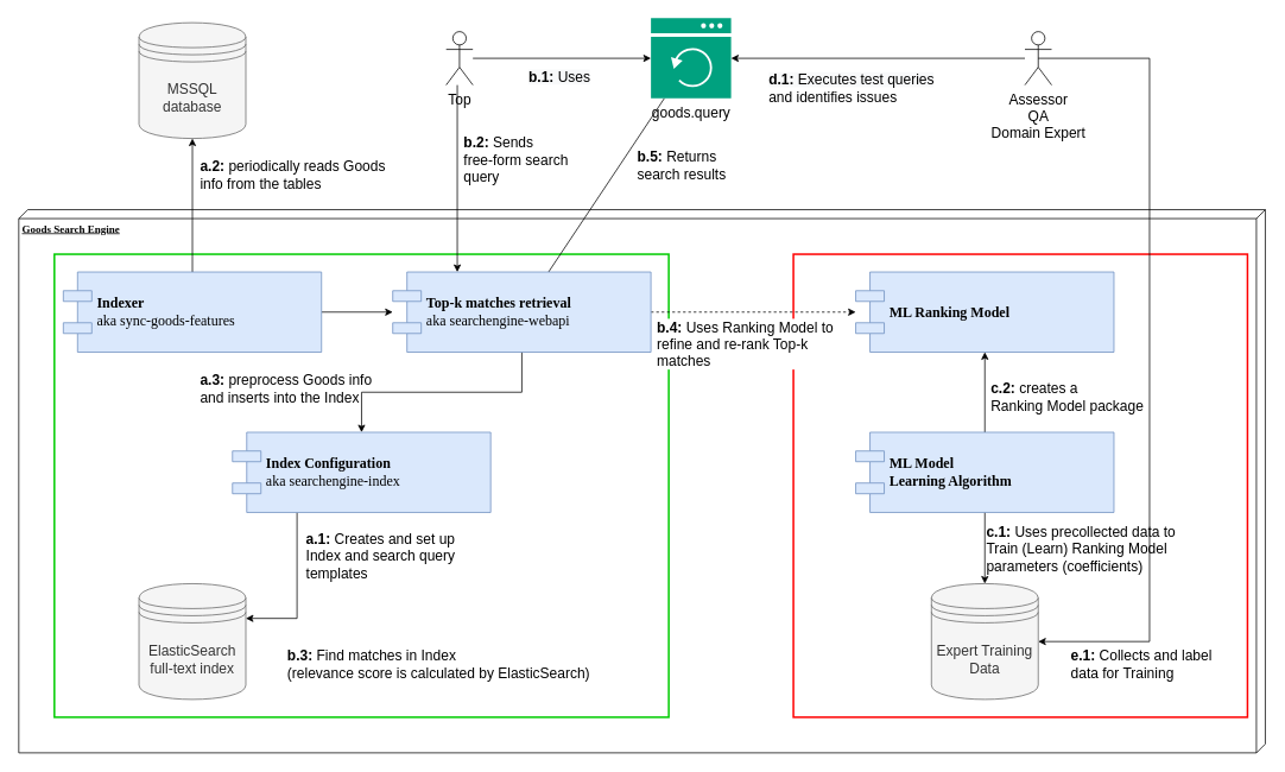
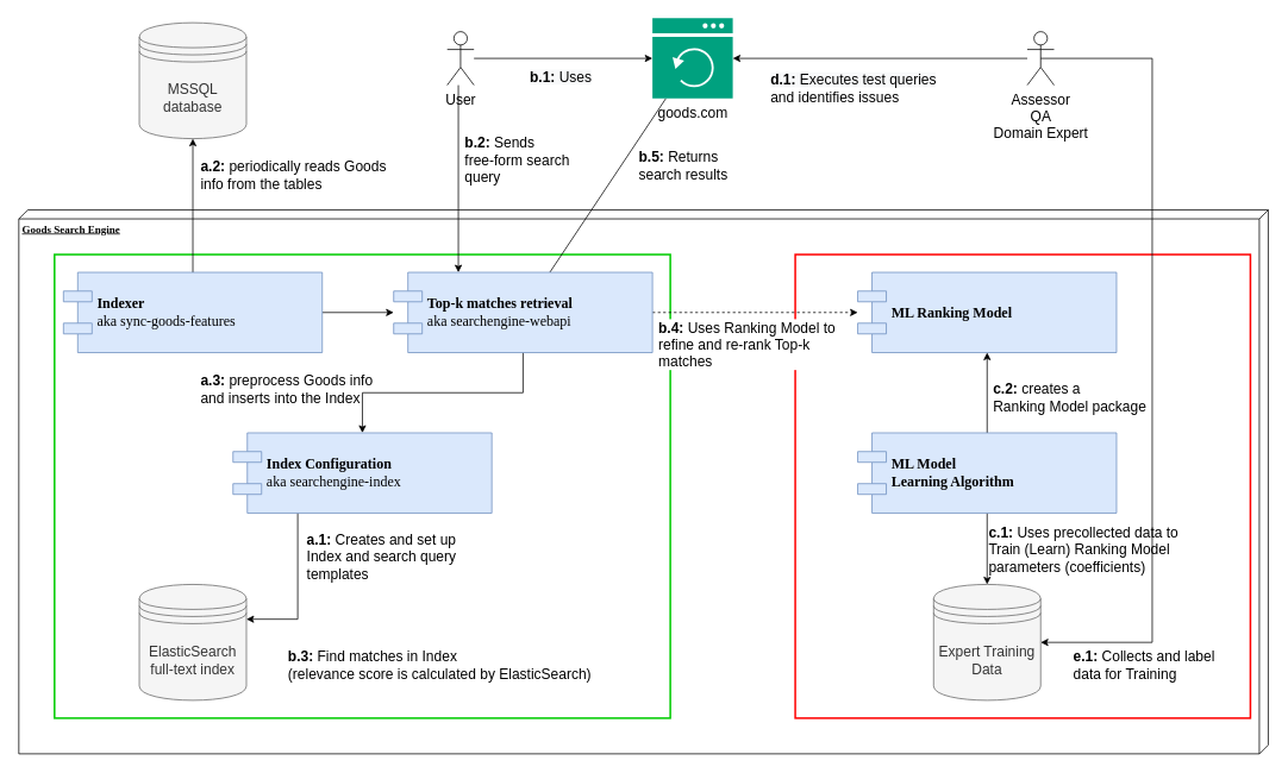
- <mxCell id="22" value="Top" style="shape=umlActor;verticalLabelPosition=bottom;verticalAlign=top;html=1;outlineConnect=0;labelBackgroundColor=none;fontSize=16;" parent="1" vertex="1"><mxGeometry x="500" y="35" width="30" height="60" as="geometry" /></mxCell>
+ <mxCell id="22" value="User" style="shape=umlActor;verticalLabelPosition=bottom;verticalAlign=top;html=1;outlineConnect=0;labelBackgroundColor=none;fontSize=16;" parent="1" vertex="1"><mxGeometry x="500" y="35" width="30" height="60" as="geometry" /></mxCell>
- <mxCell id="38" value="goods.query" style="sketch=0;pointerEvents=1;shadow=0;dashed=0;html=1;strokeColor=none;fillColor=#00A17F;labelPosition=center;verticalLabelPosition=bottom;verticalAlign=top;align=center;outlineConnect=0;shape=mxgraph.veeam2.backup_browser;labelBackgroundColor=none;fontSize=16;" parent="1" vertex="1"><mxGeometry x="730" y="20" width="90" height="90" as="geometry" /></mxCell>
+ <mxCell id="38" value="goods.com" style="sketch=0;pointerEvents=1;shadow=0;dashed=0;html=1;strokeColor=none;fillColor=#00A17F;labelPosition=center;verticalLabelPosition=bottom;verticalAlign=top;align=center;outlineConnect=0;shape=mxgraph.veeam2.backup_browser;labelBackgroundColor=none;fontSize=16;" parent="1" vertex="1"><mxGeometry x="730" y="20" width="90" height="90" as="geometry" /></mxCell>
